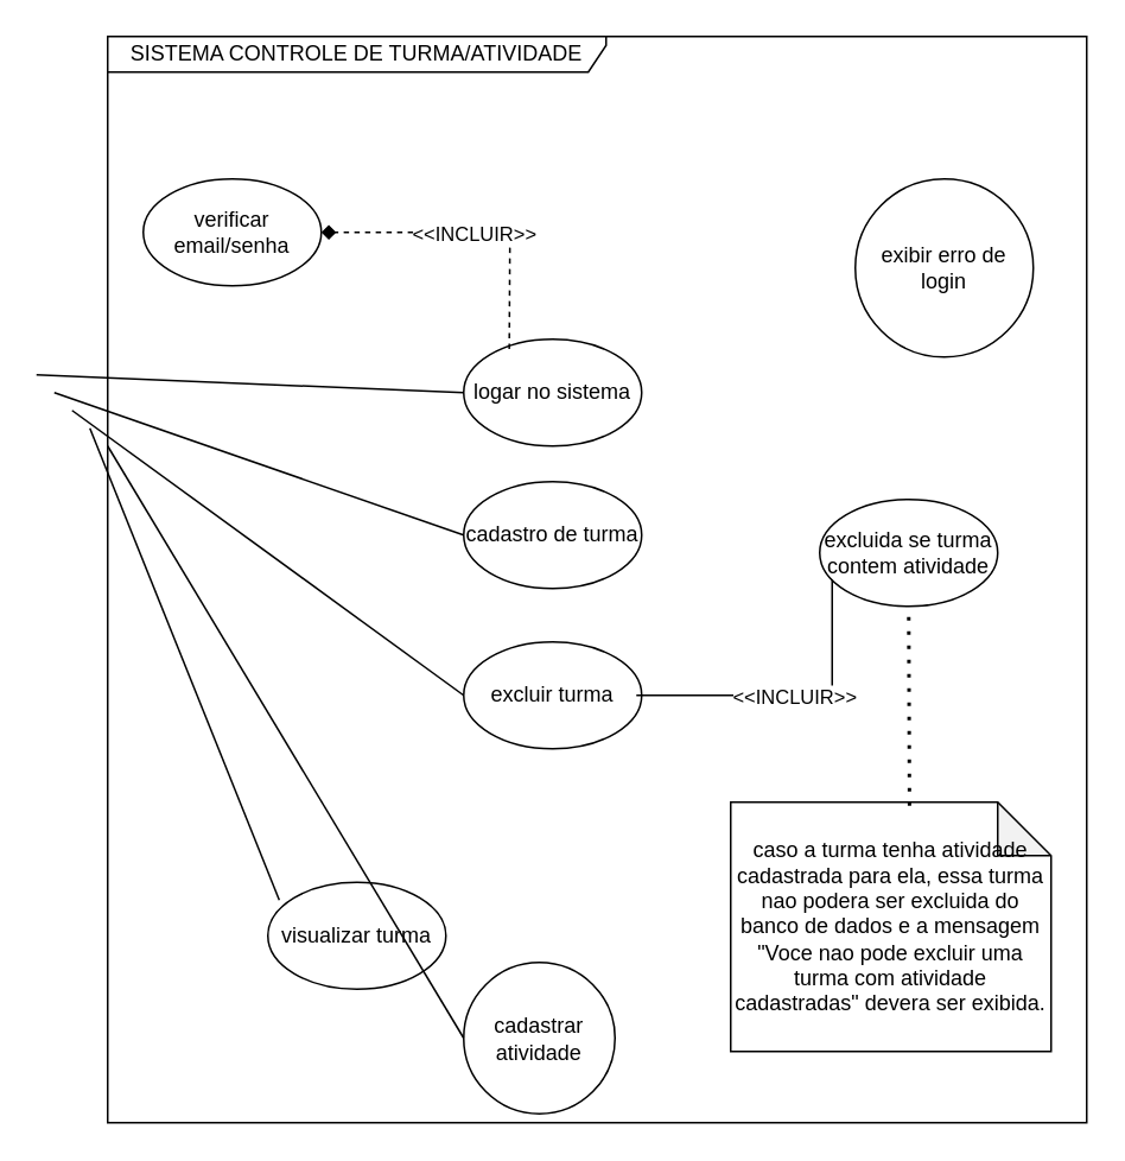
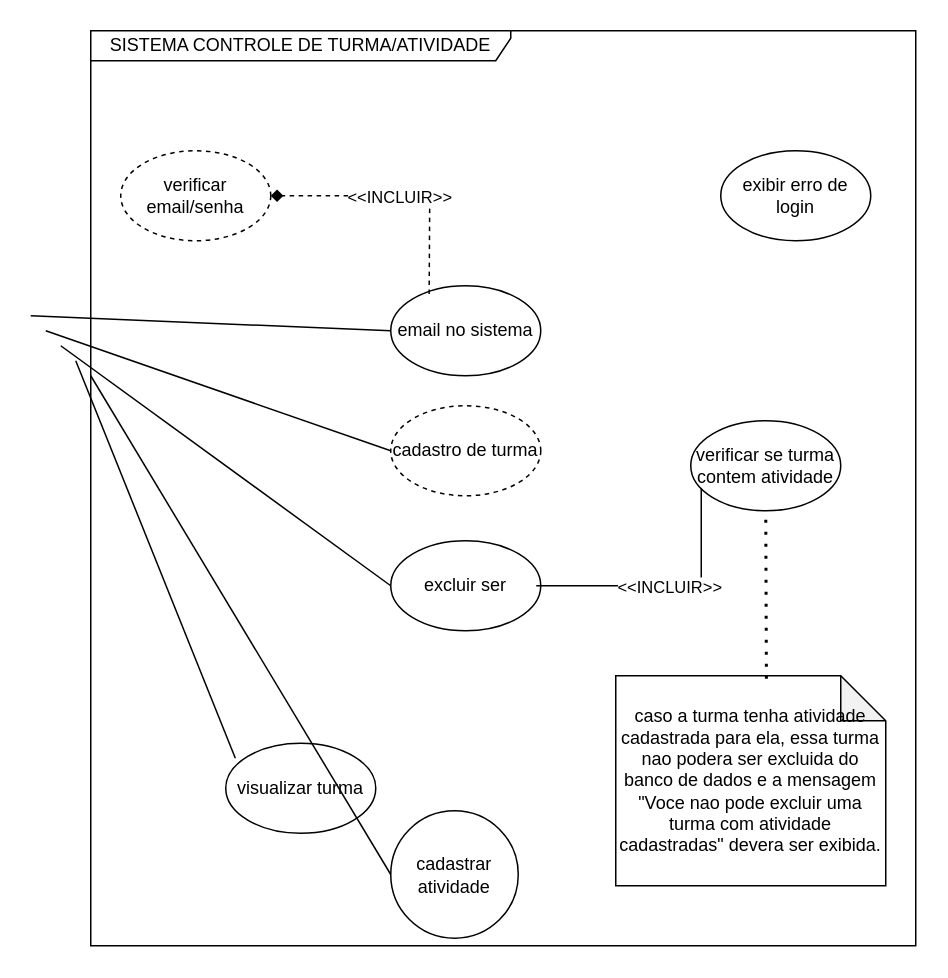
- <mxCell id="5" value="verificar email/senha" style="ellipse;whiteSpace=wrap;html=1;" vertex="1" parent="1"><mxGeometry x="80" y="100" width="100" height="60" as="geometry" /></mxCell>
+ <mxCell id="5" value="verificar email/senha" style="ellipse;whiteSpace=wrap;html=1;dashed=1;" vertex="1" parent="1"><mxGeometry x="80" y="100" width="100" height="60" as="geometry" /></mxCell>
- <mxCell id="3" value="exibir erro de login" style="ellipse;whiteSpace=wrap;html=1;" vertex="1" parent="1"><mxGeometry x="480" y="100" width="100" height="100" as="geometry" /></mxCell>
+ <mxCell id="3" value="exibir erro de login" style="ellipse;whiteSpace=wrap;html=1;" vertex="1" parent="1"><mxGeometry x="480" y="100" width="100" height="60" as="geometry" /></mxCell>
- <mxCell id="6" value="logar no sistema" style="ellipse;whiteSpace=wrap;html=1;" vertex="1" parent="1"><mxGeometry x="260" y="190" width="100" height="60" as="geometry" /></mxCell>
+ <mxCell id="6" value="email no sistema" style="ellipse;whiteSpace=wrap;html=1;" vertex="1" parent="1"><mxGeometry x="260" y="190" width="100" height="60" as="geometry" /></mxCell>
- <mxCell id="7" value="cadastro de turma" style="ellipse;whiteSpace=wrap;html=1;" vertex="1" parent="1"><mxGeometry x="260" y="270" width="100" height="60" as="geometry" /></mxCell>
+ <mxCell id="7" value="cadastro de turma" style="ellipse;whiteSpace=wrap;html=1;dashed=1;" vertex="1" parent="1"><mxGeometry x="260" y="270" width="100" height="60" as="geometry" /></mxCell>
- <mxCell id="4" value="excluida se turma contem atividade" style="ellipse;whiteSpace=wrap;html=1;" vertex="1" parent="1"><mxGeometry x="460" y="280" width="100" height="60" as="geometry" /></mxCell>
+ <mxCell id="4" value="verificar se turma contem atividade" style="ellipse;whiteSpace=wrap;html=1;" vertex="1" parent="1"><mxGeometry x="460" y="280" width="100" height="60" as="geometry" /></mxCell>
- <mxCell id="8" value="excluir turma" style="ellipse;whiteSpace=wrap;html=1;" vertex="1" parent="1"><mxGeometry x="260" y="360" width="100" height="60" as="geometry" /></mxCell>
+ <mxCell id="8" value="excluir ser" style="ellipse;whiteSpace=wrap;html=1;" vertex="1" parent="1"><mxGeometry x="260" y="360" width="100" height="60" as="geometry" /></mxCell>
